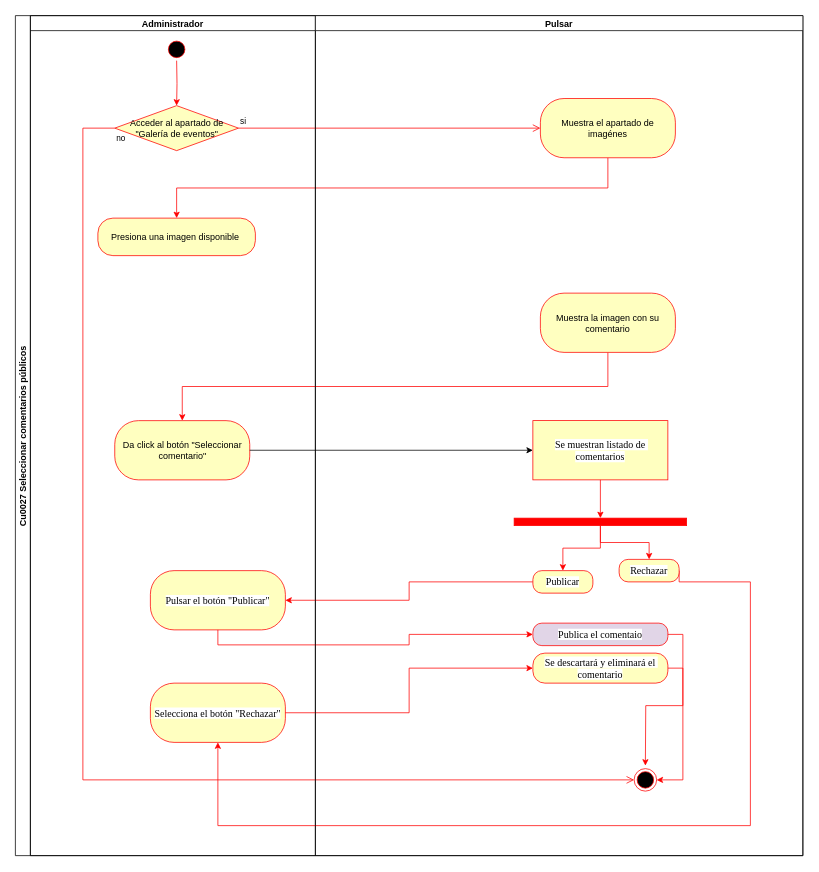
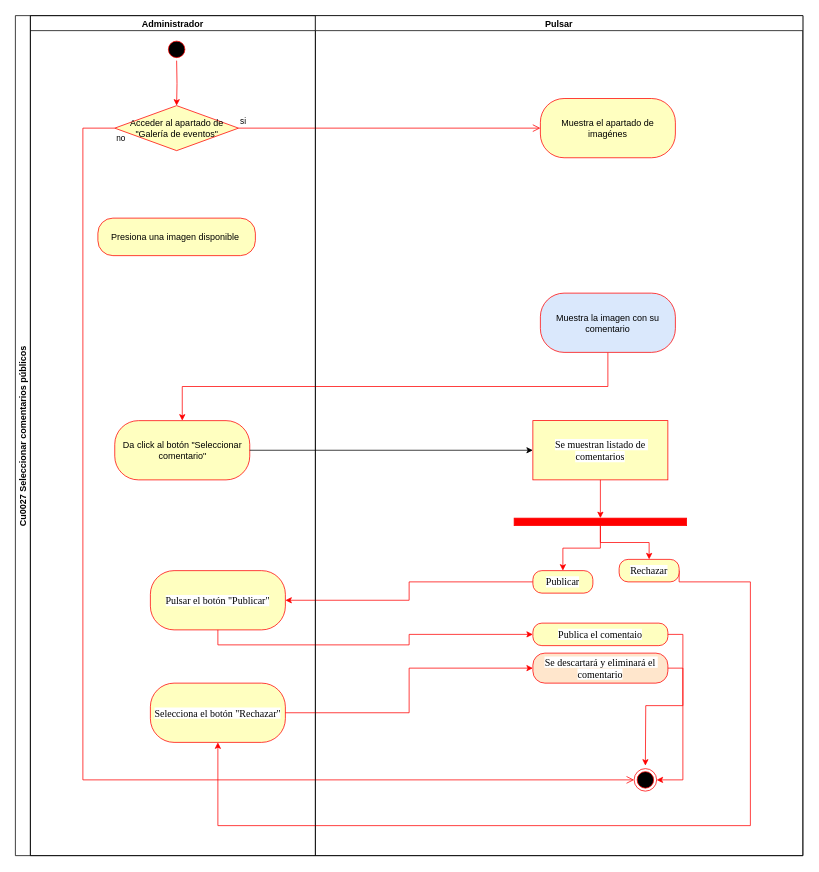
- <mxCell id="3" style="edgeStyle=orthogonalEdgeStyle;rounded=0;orthogonalLoop=1;jettySize=auto;html=1;exitX=0.5;exitY=1;exitDx=0;exitDy=0;entryX=0.5;entryY=0;entryDx=0;entryDy=0;strokeColor=#FF0000;" edge="1" parent="2" source="23" target="8"><mxGeometry relative="1" as="geometry" /></mxCell>
- <mxCell id="27" value="Muestra la imagen con su comentario" style="rounded=1;whiteSpace=wrap;html=1;arcSize=40;fontColor=#000000;fillColor=#ffffc0;strokeColor=#ff0000;" vertex="1" parent="22"><mxGeometry x="300" y="370" width="180" height="79" as="geometry" /></mxCell>
+ <mxCell id="27" value="Muestra la imagen con su comentario" style="rounded=1;whiteSpace=wrap;html=1;arcSize=40;fontColor=#000000;fillColor=#dae8fc;strokeColor=#ff0000;" vertex="1" parent="22"><mxGeometry x="300" y="370" width="180" height="79" as="geometry" /></mxCell>
- <mxCell id="34" value="&lt;font face=&quot;Times New Roman&quot;&gt;&lt;span style=&quot;font-size: 13.333px; white-space-collapse: preserve; background-color: rgb(255, 255, 255);&quot;&gt;Publica el comentaio&lt;/span&gt;&lt;/font&gt;" style="rounded=1;whiteSpace=wrap;html=1;arcSize=40;fontColor=#000000;fillColor=#e1d5e7;strokeColor=#ff0000;" vertex="1" parent="22"><mxGeometry x="290" y="810" width="180" height="30" as="geometry" /></mxCell>
+ <mxCell id="34" value="&lt;font face=&quot;Times New Roman&quot;&gt;&lt;span style=&quot;font-size: 13.333px; white-space-collapse: preserve; background-color: rgb(255, 255, 255);&quot;&gt;Publica el comentaio&lt;/span&gt;&lt;/font&gt;" style="rounded=1;whiteSpace=wrap;html=1;arcSize=40;fontColor=#000000;fillColor=#ffffc0;strokeColor=#ff0000;" vertex="1" parent="22"><mxGeometry x="290" y="810" width="180" height="30" as="geometry" /></mxCell>
- <mxCell id="36" value="&lt;font face=&quot;Times New Roman&quot;&gt;&lt;span style=&quot;font-size: 13.333px; white-space-collapse: preserve; background-color: rgb(255, 255, 255);&quot;&gt;Se descartará y eliminará el comentario&lt;/span&gt;&lt;/font&gt;" style="rounded=1;whiteSpace=wrap;html=1;arcSize=40;fontColor=#000000;fillColor=#ffffc0;strokeColor=#ff0000;" vertex="1" parent="22"><mxGeometry x="290" y="850" width="180" height="40" as="geometry" /></mxCell>
+ <mxCell id="36" value="&lt;font face=&quot;Times New Roman&quot;&gt;&lt;span style=&quot;font-size: 13.333px; white-space-collapse: preserve; background-color: rgb(255, 255, 255);&quot;&gt;Se descartará y eliminará el comentario&lt;/span&gt;&lt;/font&gt;" style="rounded=1;whiteSpace=wrap;html=1;arcSize=40;fontColor=#000000;fillColor=#ffe6cc;strokeColor=#ff0000;" vertex="1" parent="22"><mxGeometry x="290" y="850" width="180" height="40" as="geometry" /></mxCell>
